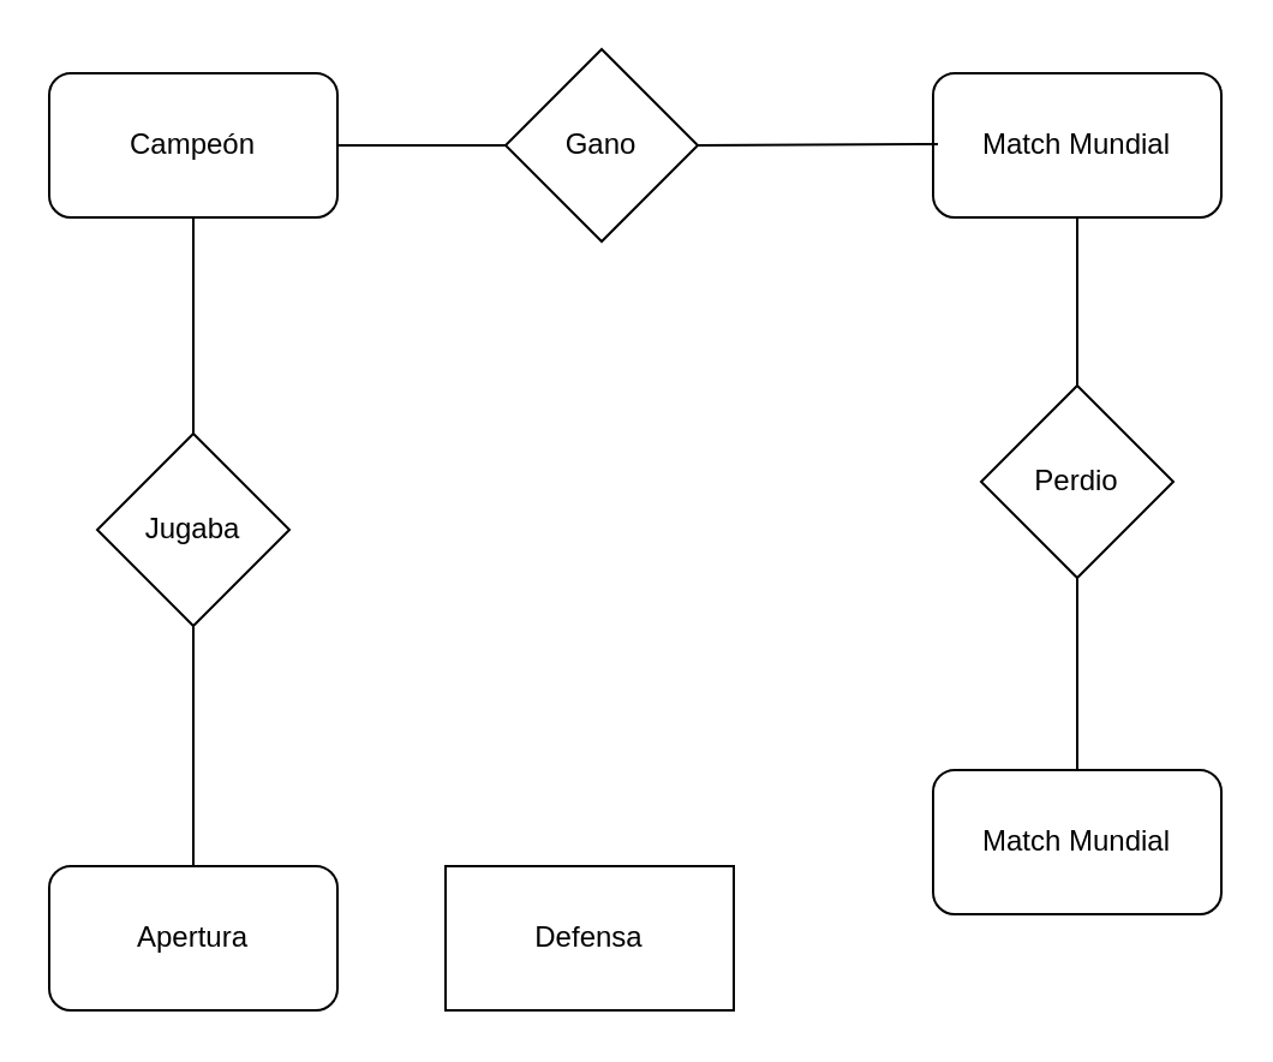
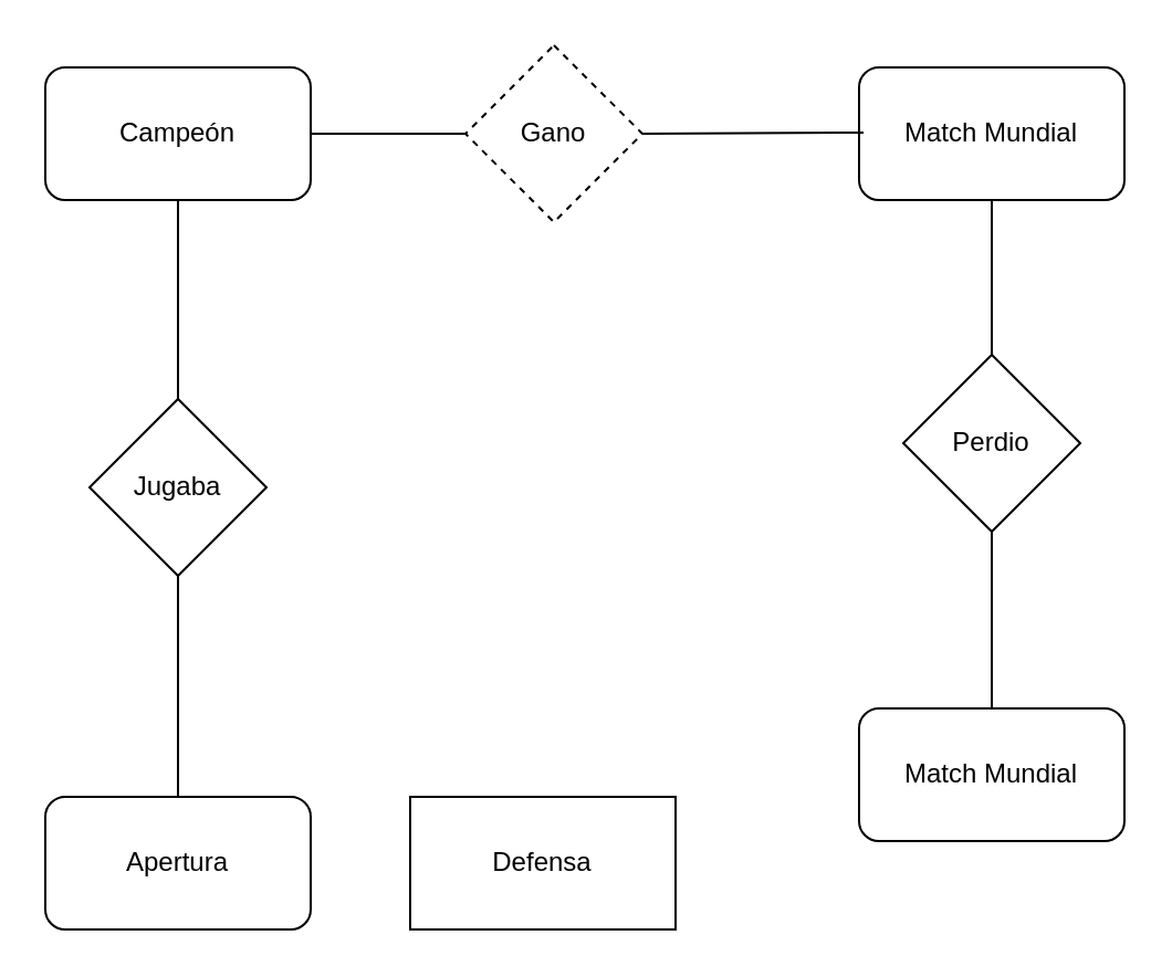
- <mxCell id="3" value="Gano" style="rhombus;whiteSpace=wrap;html=1;" vertex="1" parent="1"><mxGeometry x="210" y="20" width="80" height="80" as="geometry" /></mxCell>
+ <mxCell id="3" value="Gano" style="rhombus;whiteSpace=wrap;html=1;dashed=1;" vertex="1" parent="1"><mxGeometry x="210" y="20" width="80" height="80" as="geometry" /></mxCell>
